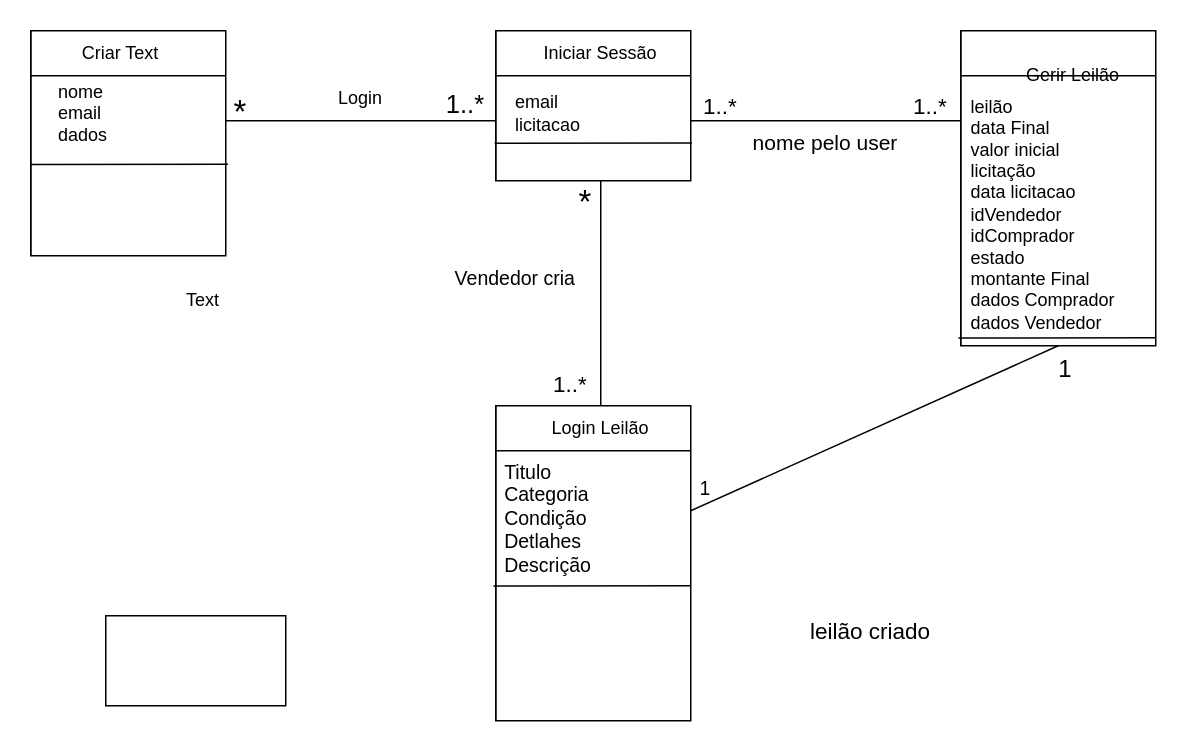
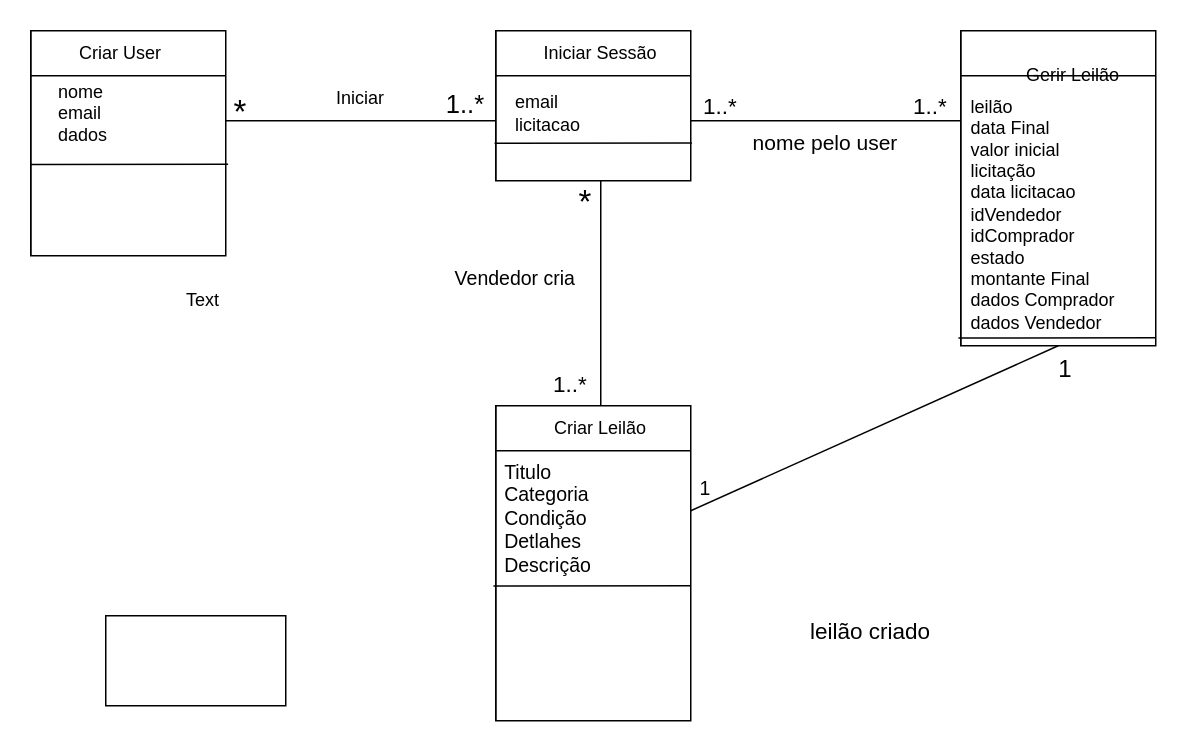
- <mxCell id="4" value="Criar Text" style="text;html=1;strokeColor=none;fillColor=none;align=center;verticalAlign=middle;whiteSpace=wrap;rounded=0;" parent="1" vertex="1"><mxGeometry x="50" y="20" width="60" height="30" as="geometry" /></mxCell>
+ <mxCell id="4" value="Criar User" style="text;html=1;strokeColor=none;fillColor=none;align=center;verticalAlign=middle;whiteSpace=wrap;rounded=0;" parent="1" vertex="1"><mxGeometry x="50" y="20" width="60" height="30" as="geometry" /></mxCell>
- <mxCell id="11" value="Login" style="text;html=1;strokeColor=none;fillColor=none;align=center;verticalAlign=middle;whiteSpace=wrap;rounded=0;" parent="1" vertex="1"><mxGeometry x="180" y="50" width="120" height="30" as="geometry" /></mxCell>
+ <mxCell id="11" value="Iniciar" style="text;html=1;strokeColor=none;fillColor=none;align=center;verticalAlign=middle;whiteSpace=wrap;rounded=0;" parent="1" vertex="1"><mxGeometry x="180" y="50" width="120" height="30" as="geometry" /></mxCell>
- <mxCell id="16" value="Login Leilão" style="text;html=1;strokeColor=none;fillColor=none;align=center;verticalAlign=middle;whiteSpace=wrap;rounded=0;" parent="1" vertex="1"><mxGeometry x="360" y="270" width="80" height="30" as="geometry" /></mxCell>
+ <mxCell id="16" value="Criar Leilão" style="text;html=1;strokeColor=none;fillColor=none;align=center;verticalAlign=middle;whiteSpace=wrap;rounded=0;" parent="1" vertex="1"><mxGeometry x="360" y="270" width="80" height="30" as="geometry" /></mxCell>
